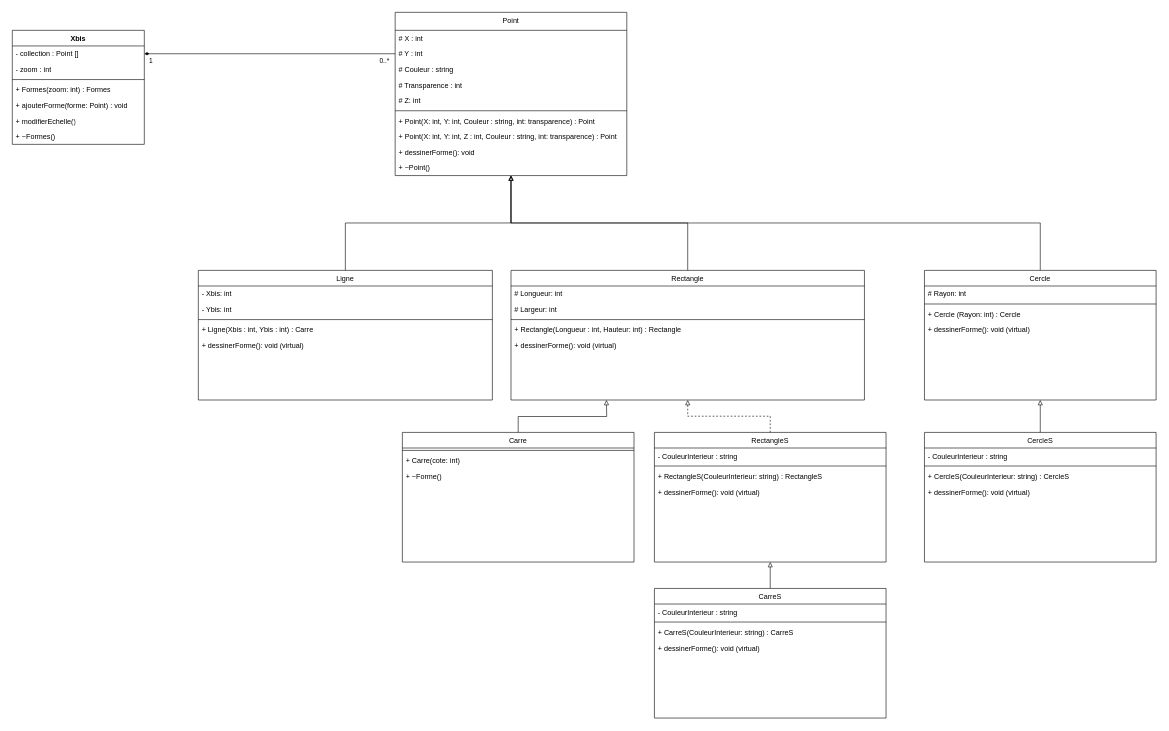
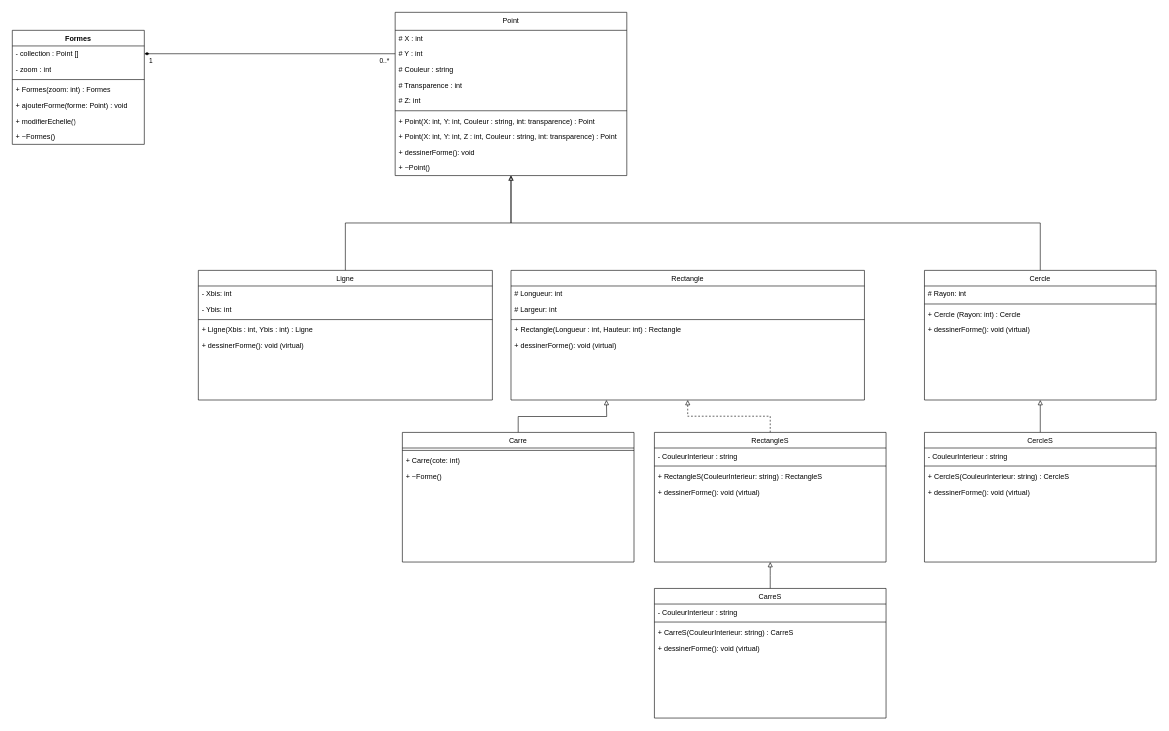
- <mxCell id="45" value="Xbis" style="swimlane;fontStyle=1;align=center;verticalAlign=top;childLayout=stackLayout;horizontal=1;startSize=26;horizontalStack=0;resizeParent=1;resizeParentMax=0;resizeLast=0;collapsible=1;marginBottom=0;whiteSpace=wrap;html=1;" parent="1" vertex="1"><mxGeometry x="20" y="50" width="220" height="190" as="geometry" /></mxCell>
+ <mxCell id="45" value="Formes" style="swimlane;fontStyle=1;align=center;verticalAlign=top;childLayout=stackLayout;horizontal=1;startSize=26;horizontalStack=0;resizeParent=1;resizeParentMax=0;resizeLast=0;collapsible=1;marginBottom=0;whiteSpace=wrap;html=1;" parent="1" vertex="1"><mxGeometry x="20" y="50" width="220" height="190" as="geometry" /></mxCell>
- <mxCell id="20" style="edgeStyle=orthogonalEdgeStyle;rounded=0;orthogonalLoop=1;jettySize=auto;html=1;exitX=0.5;exitY=0;exitDx=0;exitDy=0;entryX=0.5;entryY=1;entryDx=0;entryDy=0;endArrow=block;endFill=0;" parent="1" source="21" target="2" edge="1"><mxGeometry relative="1" as="geometry" /></mxCell>
- <mxCell id="18" value="+ Ligne(Xbis : int, Ybis : int) : Carre" style="text;align=left;verticalAlign=top;spacingLeft=4;spacingRight=4;overflow=hidden;rotatable=0;points=[[0,0.5],[1,0.5]];portConstraint=eastwest;" parent="14" vertex="1"><mxGeometry y="86" width="490" height="26" as="geometry" /></mxCell>
+ <mxCell id="18" value="+ Ligne(Xbis : int, Ybis : int) : Ligne" style="text;align=left;verticalAlign=top;spacingLeft=4;spacingRight=4;overflow=hidden;rotatable=0;points=[[0,0.5],[1,0.5]];portConstraint=eastwest;" parent="14" vertex="1"><mxGeometry y="86" width="490" height="26" as="geometry" /></mxCell>
